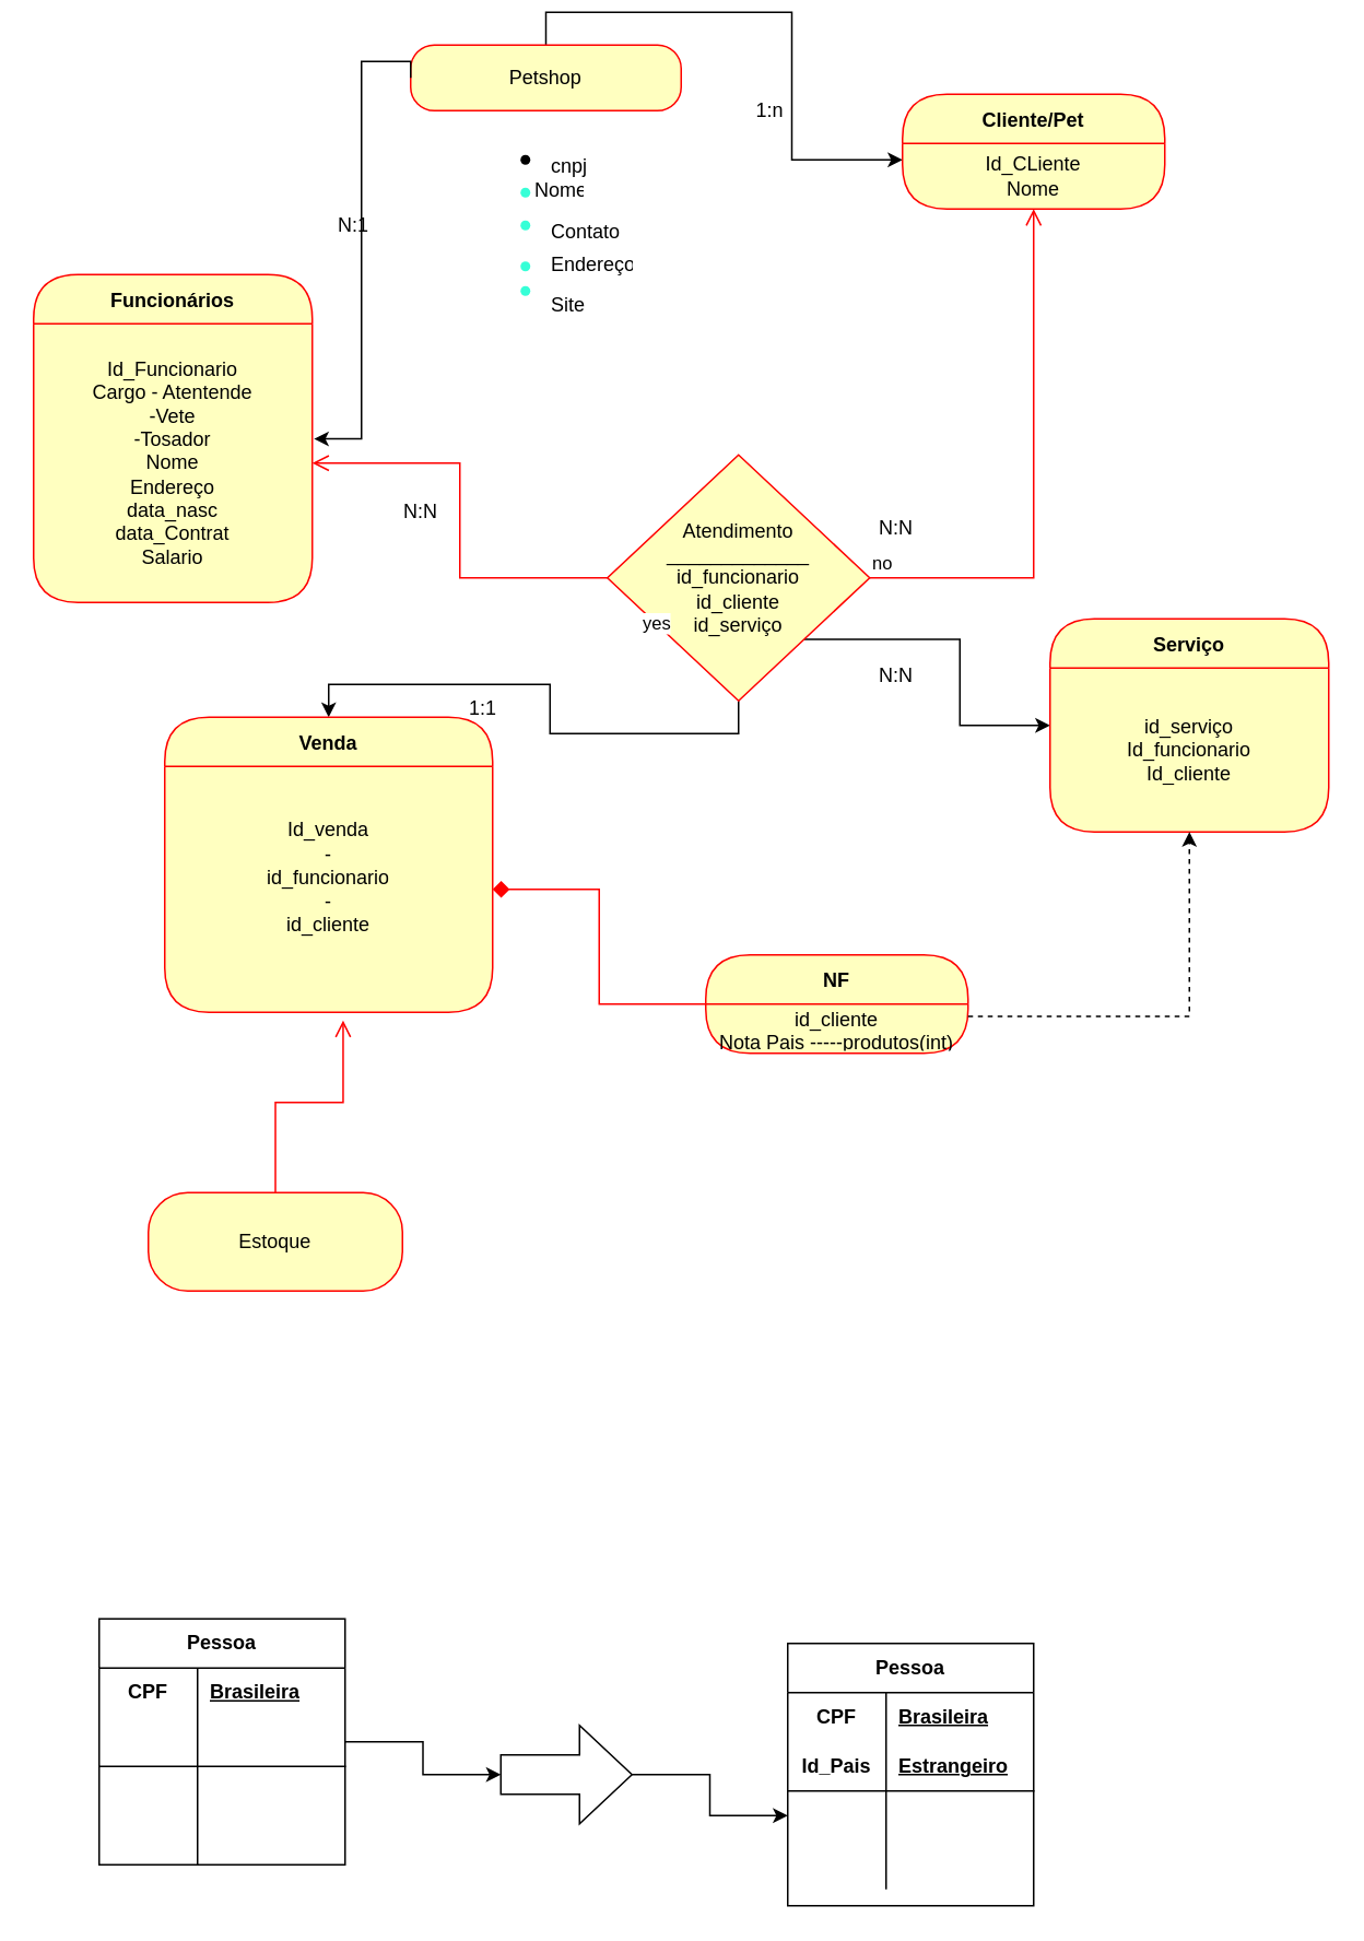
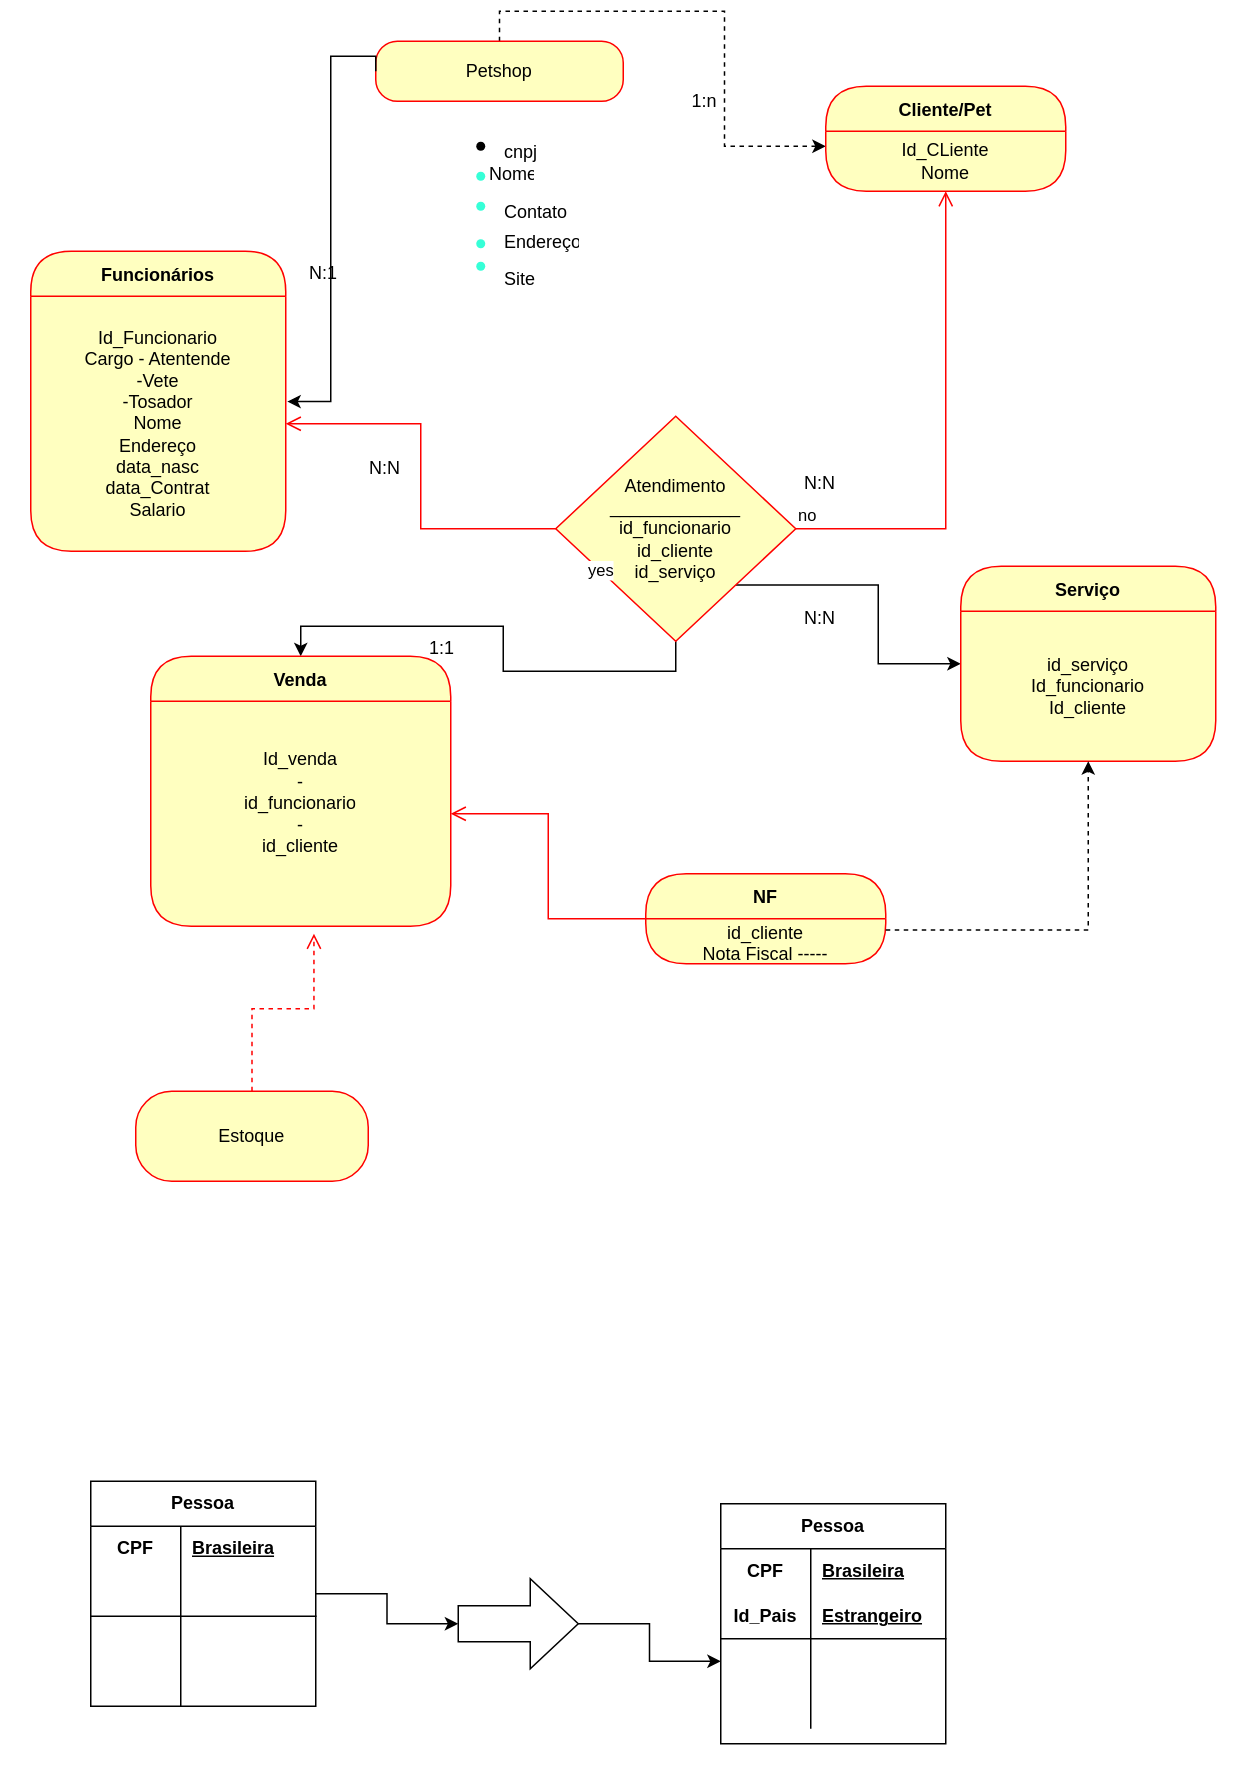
- <mxCell id="13" style="edgeStyle=orthogonalEdgeStyle;rounded=0;orthogonalLoop=1;jettySize=auto;html=1;exitX=0.5;exitY=0;exitDx=0;exitDy=0;entryX=0;entryY=0.25;entryDx=0;entryDy=0;" edge="1" parent="1" source="14" target="16"><mxGeometry relative="1" as="geometry" /></mxCell>
+ <mxCell id="13" style="edgeStyle=orthogonalEdgeStyle;rounded=0;orthogonalLoop=1;jettySize=auto;html=1;exitX=0.5;exitY=0;exitDx=0;exitDy=0;entryX=0;entryY=0.25;entryDx=0;entryDy=0;dashed=1;" edge="1" parent="1" source="14" target="16"><mxGeometry relative="1" as="geometry" /></mxCell>
- <mxCell id="21" value="N:1" style="text;strokeColor=none;fillColor=none;align=left;verticalAlign=middle;spacingLeft=4;spacingRight=4;overflow=hidden;points=[[0,0.5],[1,0.5]];portConstraint=eastwest;rotatable=0;whiteSpace=wrap;html=1;" vertex="1" parent="1"><mxGeometry x="200" y="115" width="80" height="30" as="geometry" /></mxCell>
+ <mxCell id="21" value="N:1" style="text;strokeColor=none;fillColor=none;align=left;verticalAlign=middle;spacingLeft=4;spacingRight=4;overflow=hidden;points=[[0,0.5],[1,0.5]];portConstraint=eastwest;rotatable=0;whiteSpace=wrap;html=1;" vertex="1" parent="1"><mxGeometry x="200" y="160" width="80" height="30" as="geometry" /></mxCell>
- <mxCell id="38" value="" style="edgeStyle=orthogonalEdgeStyle;html=1;verticalAlign=bottom;endArrow=diamond;endSize=8;strokeColor=#ff0000;rounded=0;entryX=1;entryY=0.5;entryDx=0;entryDy=0;" edge="1" source="36" parent="1" target="28"><mxGeometry relative="1" as="geometry"><mxPoint x="460" y="635" as="targetPoint" /></mxGeometry></mxCell>
+ <mxCell id="38" value="" style="edgeStyle=orthogonalEdgeStyle;html=1;verticalAlign=bottom;endArrow=open;endSize=8;strokeColor=#ff0000;rounded=0;entryX=1;entryY=0.5;entryDx=0;entryDy=0;" edge="1" source="36" parent="1" target="28"><mxGeometry relative="1" as="geometry"><mxPoint x="460" y="635" as="targetPoint" /></mxGeometry></mxCell>
- <mxCell id="37" value="&lt;div&gt;id_cliente&lt;br&gt;Nota Pais -----produtos(int) ******&lt;div&gt;&lt;br&gt;&lt;/div&gt;&lt;/div&gt;" style="text;html=1;strokeColor=none;fillColor=none;align=center;verticalAlign=middle;spacingLeft=4;spacingRight=4;whiteSpace=wrap;overflow=hidden;rotatable=0;fontColor=#000000;" vertex="1" parent="36"><mxGeometry y="30" width="160" height="30" as="geometry" /></mxCell>
+ <mxCell id="37" value="&lt;div&gt;id_cliente&lt;br&gt;Nota Fiscal -----produtos(int) ******&lt;div&gt;&lt;br&gt;&lt;/div&gt;&lt;/div&gt;" style="text;html=1;strokeColor=none;fillColor=none;align=center;verticalAlign=middle;spacingLeft=4;spacingRight=4;whiteSpace=wrap;overflow=hidden;rotatable=0;fontColor=#000000;" vertex="1" parent="36"><mxGeometry y="30" width="160" height="30" as="geometry" /></mxCell>
- <mxCell id="34" value="" style="edgeStyle=orthogonalEdgeStyle;html=1;verticalAlign=bottom;endArrow=open;endSize=8;strokeColor=#ff0000;rounded=0;entryX=0.544;entryY=1.033;entryDx=0;entryDy=0;entryPerimeter=0;" edge="1" source="33" parent="1" target="28"><mxGeometry relative="1" as="geometry"><mxPoint x="110" y="660" as="targetPoint" /></mxGeometry></mxCell>
+ <mxCell id="34" value="" style="edgeStyle=orthogonalEdgeStyle;html=1;verticalAlign=bottom;endArrow=open;endSize=8;strokeColor=#ff0000;rounded=0;entryX=0.544;entryY=1.033;entryDx=0;entryDy=0;entryPerimeter=0;dashed=1;" edge="1" source="33" parent="1" target="28"><mxGeometry relative="1" as="geometry"><mxPoint x="110" y="660" as="targetPoint" /></mxGeometry></mxCell>
